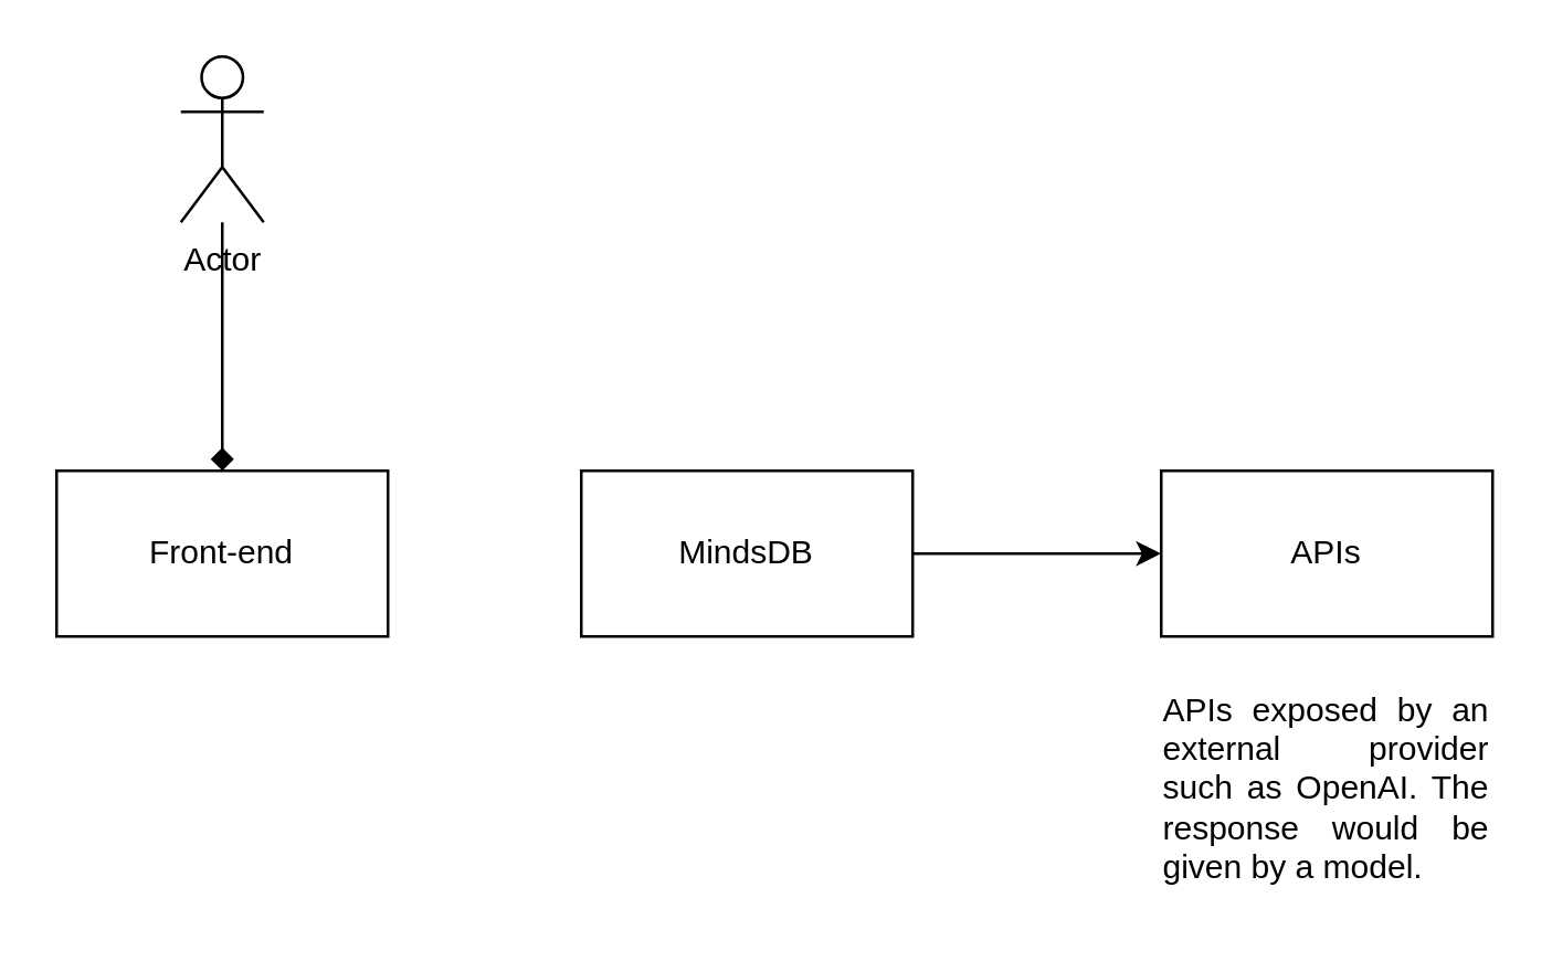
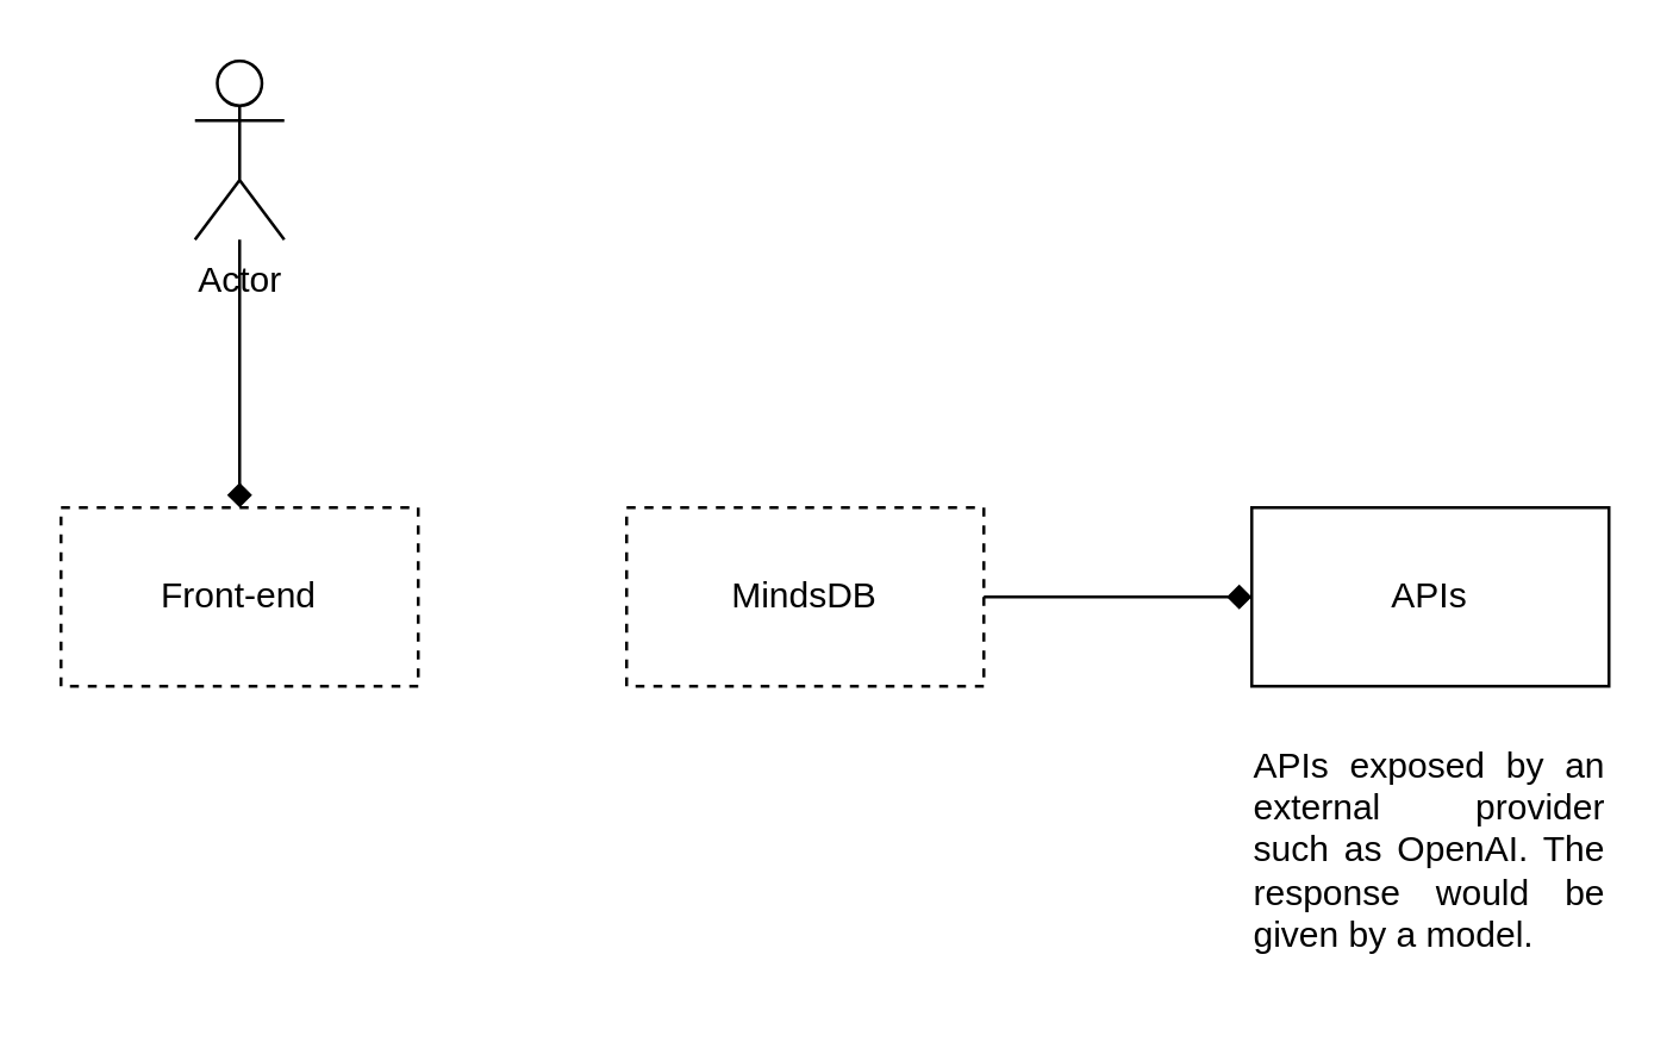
- <mxCell id="2" value="Front-end" style="rounded=0;whiteSpace=wrap;html=1;fillColor=none;" vertex="1" parent="1"><mxGeometry x="20" y="170" width="120" height="60" as="geometry" /></mxCell>
+ <mxCell id="2" value="Front-end" style="rounded=0;whiteSpace=wrap;html=1;fillColor=none;dashed=1;" vertex="1" parent="1"><mxGeometry x="20" y="170" width="120" height="60" as="geometry" /></mxCell>
- <mxCell id="6" value="MindsDB" style="rounded=0;whiteSpace=wrap;html=1;fillColor=none;" vertex="1" parent="1"><mxGeometry x="210" y="170" width="120" height="60" as="geometry" /></mxCell>
+ <mxCell id="6" value="MindsDB" style="rounded=0;whiteSpace=wrap;html=1;fillColor=none;dashed=1;" vertex="1" parent="1"><mxGeometry x="210" y="170" width="120" height="60" as="geometry" /></mxCell>
- <mxCell id="5" value="" style="edgeStyle=orthogonalEdgeStyle;rounded=0;orthogonalLoop=1;jettySize=auto;html=1;" edge="1" parent="1" source="6" target="7"><mxGeometry relative="1" as="geometry" /></mxCell>
+ <mxCell id="5" value="" style="edgeStyle=orthogonalEdgeStyle;rounded=0;orthogonalLoop=1;jettySize=auto;html=1;endArrow=diamond;" edge="1" parent="1" source="6" target="7"><mxGeometry relative="1" as="geometry" /></mxCell>
